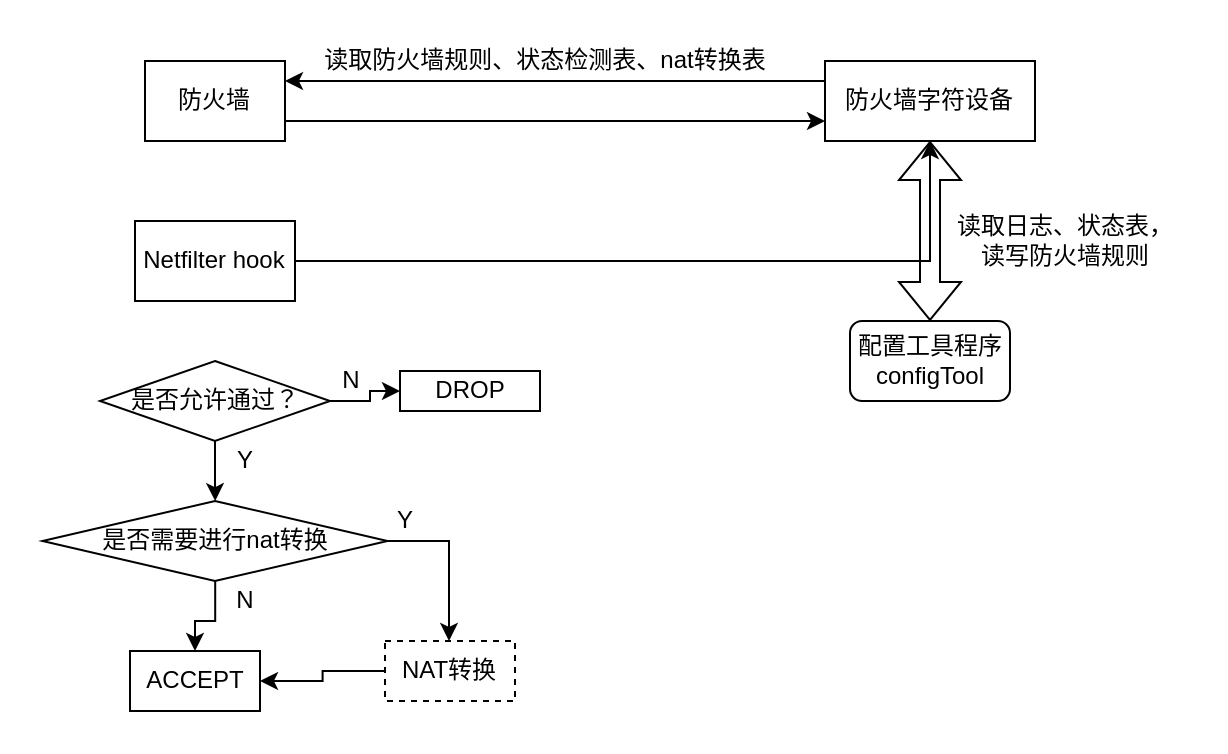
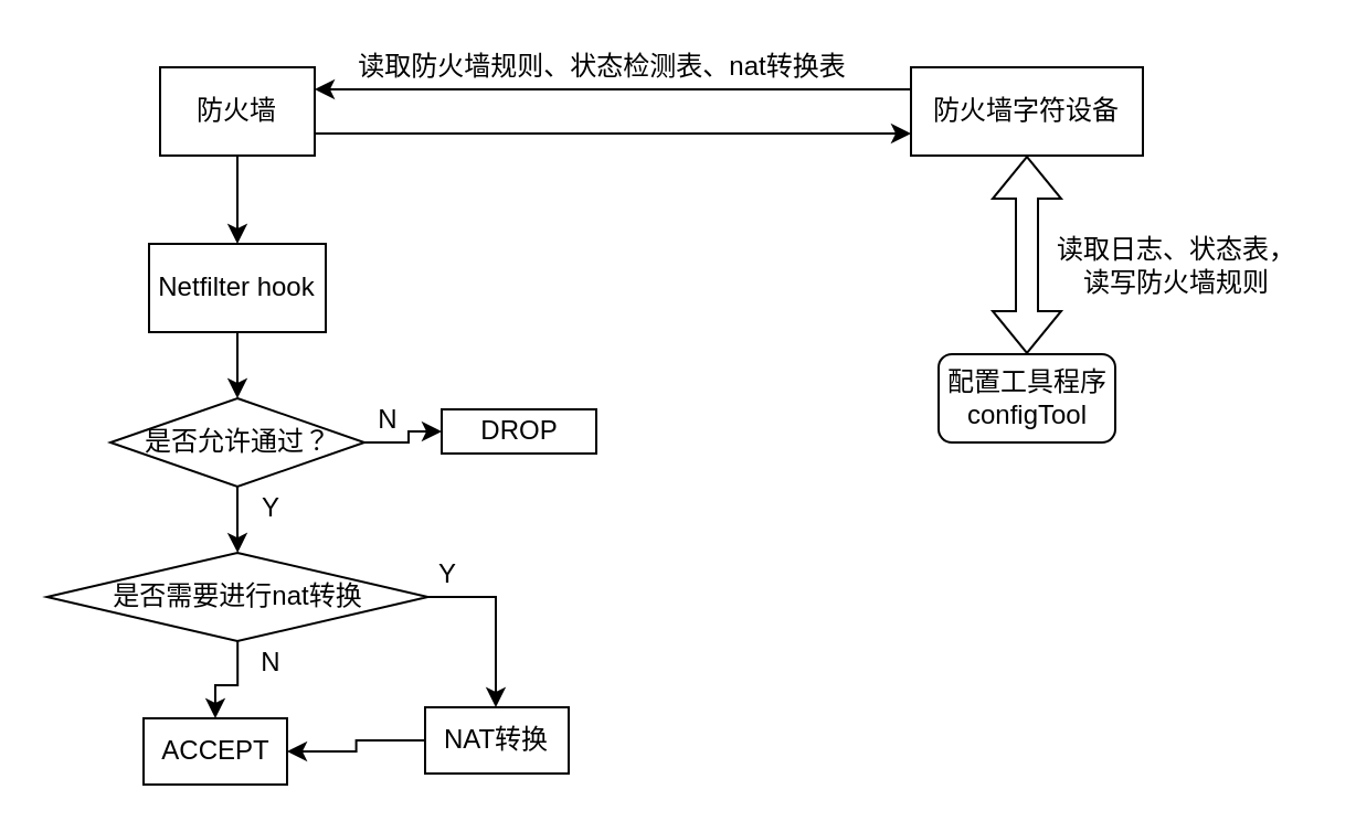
+ <mxCell id="3" style="edgeStyle=orthogonalEdgeStyle;rounded=0;orthogonalLoop=1;jettySize=auto;html=1;" edge="1" parent="1" source="4" target="9"><mxGeometry relative="1" as="geometry" /></mxCell>
- <mxCell id="8" value="" style="edgeStyle=orthogonalEdgeStyle;rounded=0;orthogonalLoop=1;jettySize=auto;html=1;" edge="1" parent="1" source="9" target="2"><mxGeometry relative="1" as="geometry"><mxPoint x="107" y="220" as="targetPoint" /></mxGeometry></mxCell>
+ <mxCell id="8" value="" style="edgeStyle=orthogonalEdgeStyle;rounded=0;orthogonalLoop=1;jettySize=auto;html=1;" edge="1" parent="1" source="9" target="12"><mxGeometry relative="1" as="geometry"><mxPoint x="107" y="220" as="targetPoint" /></mxGeometry></mxCell>
- <mxCell id="19" value="NAT转换" style="whiteSpace=wrap;html=1;dashed=1;" vertex="1" parent="1"><mxGeometry x="192" y="320" width="65" height="30" as="geometry" /></mxCell>
+ <mxCell id="19" value="NAT转换" style="whiteSpace=wrap;html=1;" vertex="1" parent="1"><mxGeometry x="192" y="320" width="65" height="30" as="geometry" /></mxCell>
